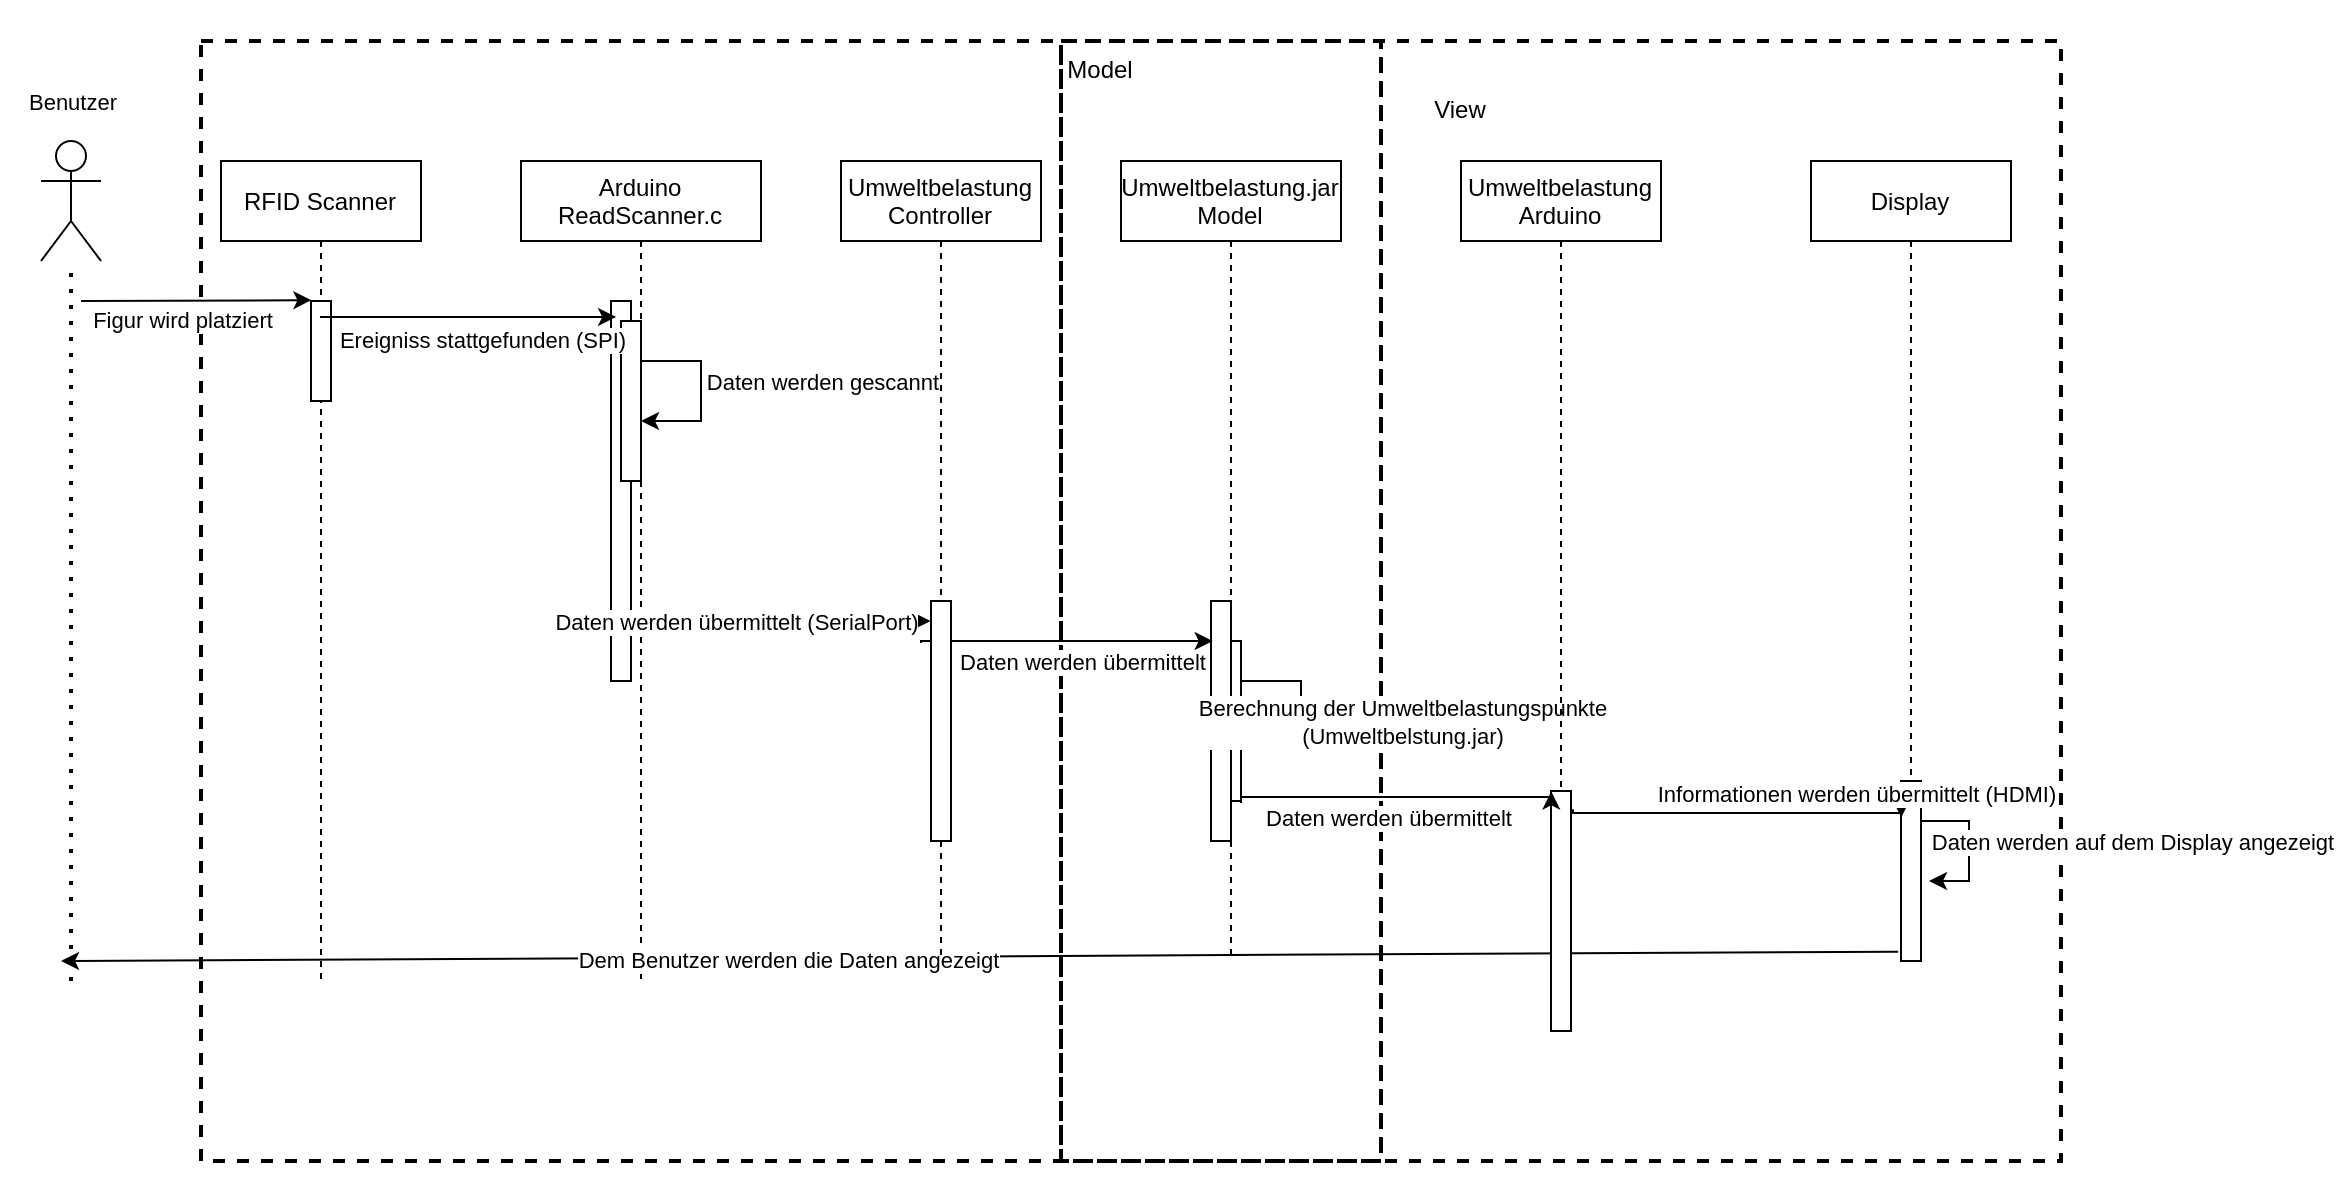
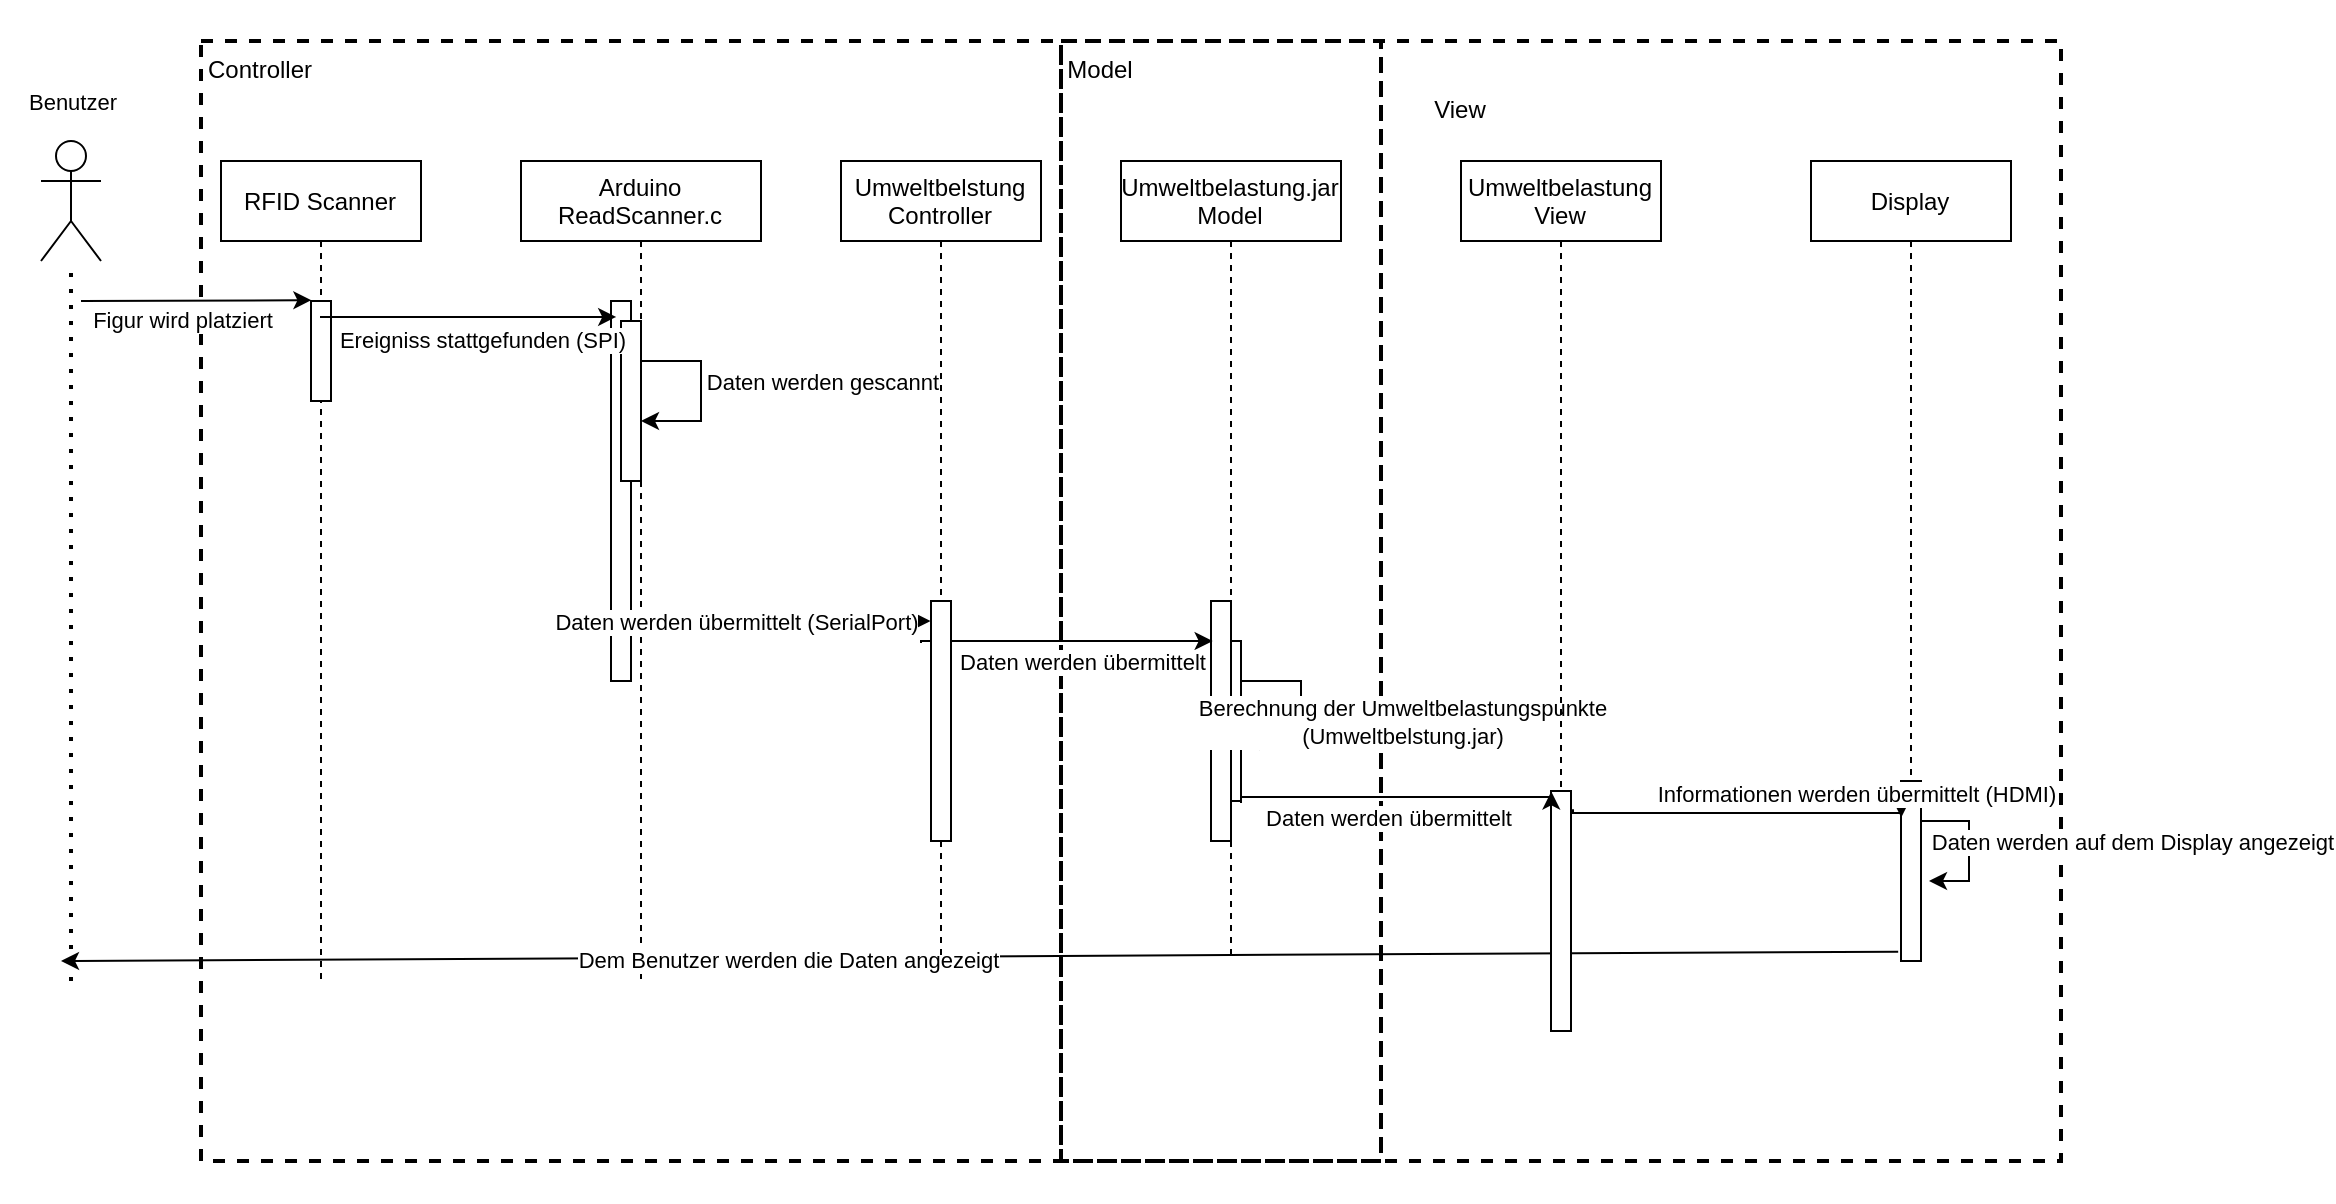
+ <mxCell id="33" value="Controller" style="text;html=1;strokeColor=none;fillColor=none;align=center;verticalAlign=middle;whiteSpace=wrap;rounded=0;" vertex="1" parent="1"><mxGeometry x="100" y="20" width="60" height="30" as="geometry" /></mxCell>
- <mxCell id="39" value="Umweltbelastung&#10;Controller" style="shape=umlLifeline;perimeter=lifelinePerimeter;container=1;collapsible=0;recursiveResize=0;rounded=0;shadow=0;strokeWidth=1;" vertex="1" parent="1"><mxGeometry x="420" y="80" width="100" height="400" as="geometry" /></mxCell>
+ <mxCell id="39" value="Umweltbelstung&#10;Controller" style="shape=umlLifeline;perimeter=lifelinePerimeter;container=1;collapsible=0;recursiveResize=0;rounded=0;shadow=0;strokeWidth=1;" vertex="1" parent="1"><mxGeometry x="420" y="80" width="100" height="400" as="geometry" /></mxCell>
- <mxCell id="37" value="Umweltbelastung&#10;Arduino" style="shape=umlLifeline;perimeter=lifelinePerimeter;container=1;collapsible=0;recursiveResize=0;rounded=0;shadow=0;strokeWidth=1;" vertex="1" parent="1"><mxGeometry x="730" y="80" width="100" height="405" as="geometry" /></mxCell>
+ <mxCell id="37" value="Umweltbelastung&#10;View" style="shape=umlLifeline;perimeter=lifelinePerimeter;container=1;collapsible=0;recursiveResize=0;rounded=0;shadow=0;strokeWidth=1;" vertex="1" parent="1"><mxGeometry x="730" y="80" width="100" height="405" as="geometry" /></mxCell>
